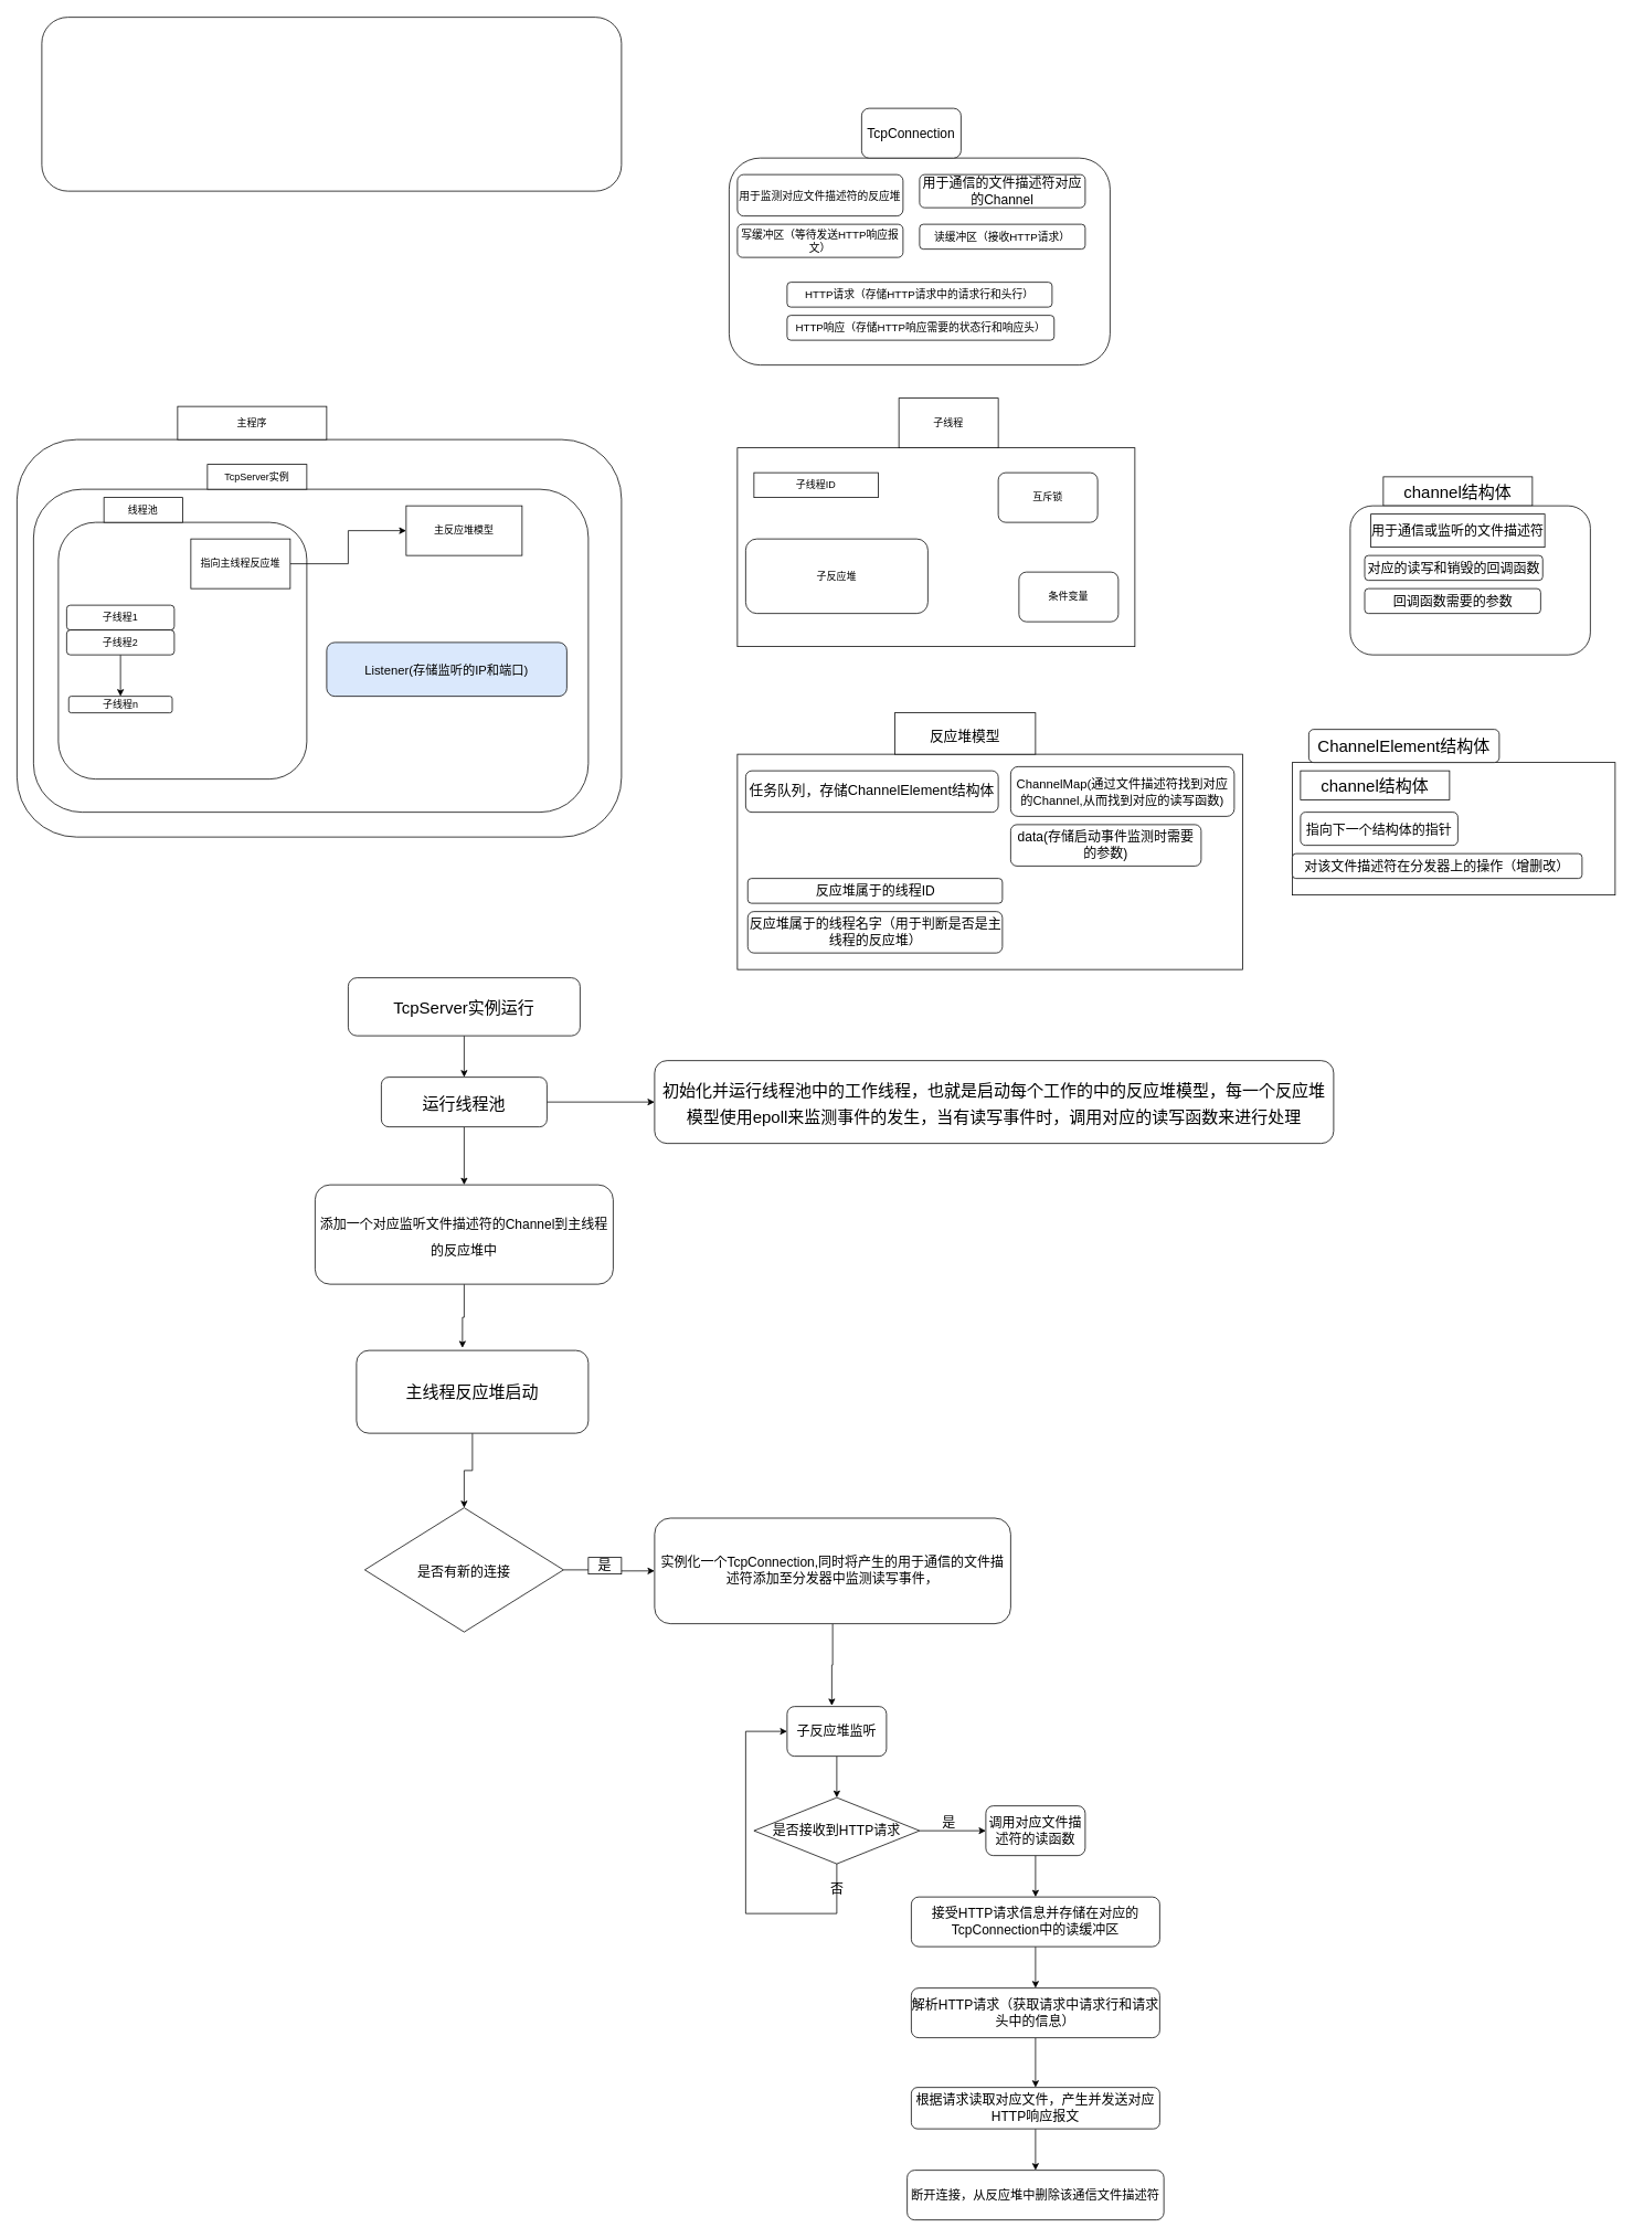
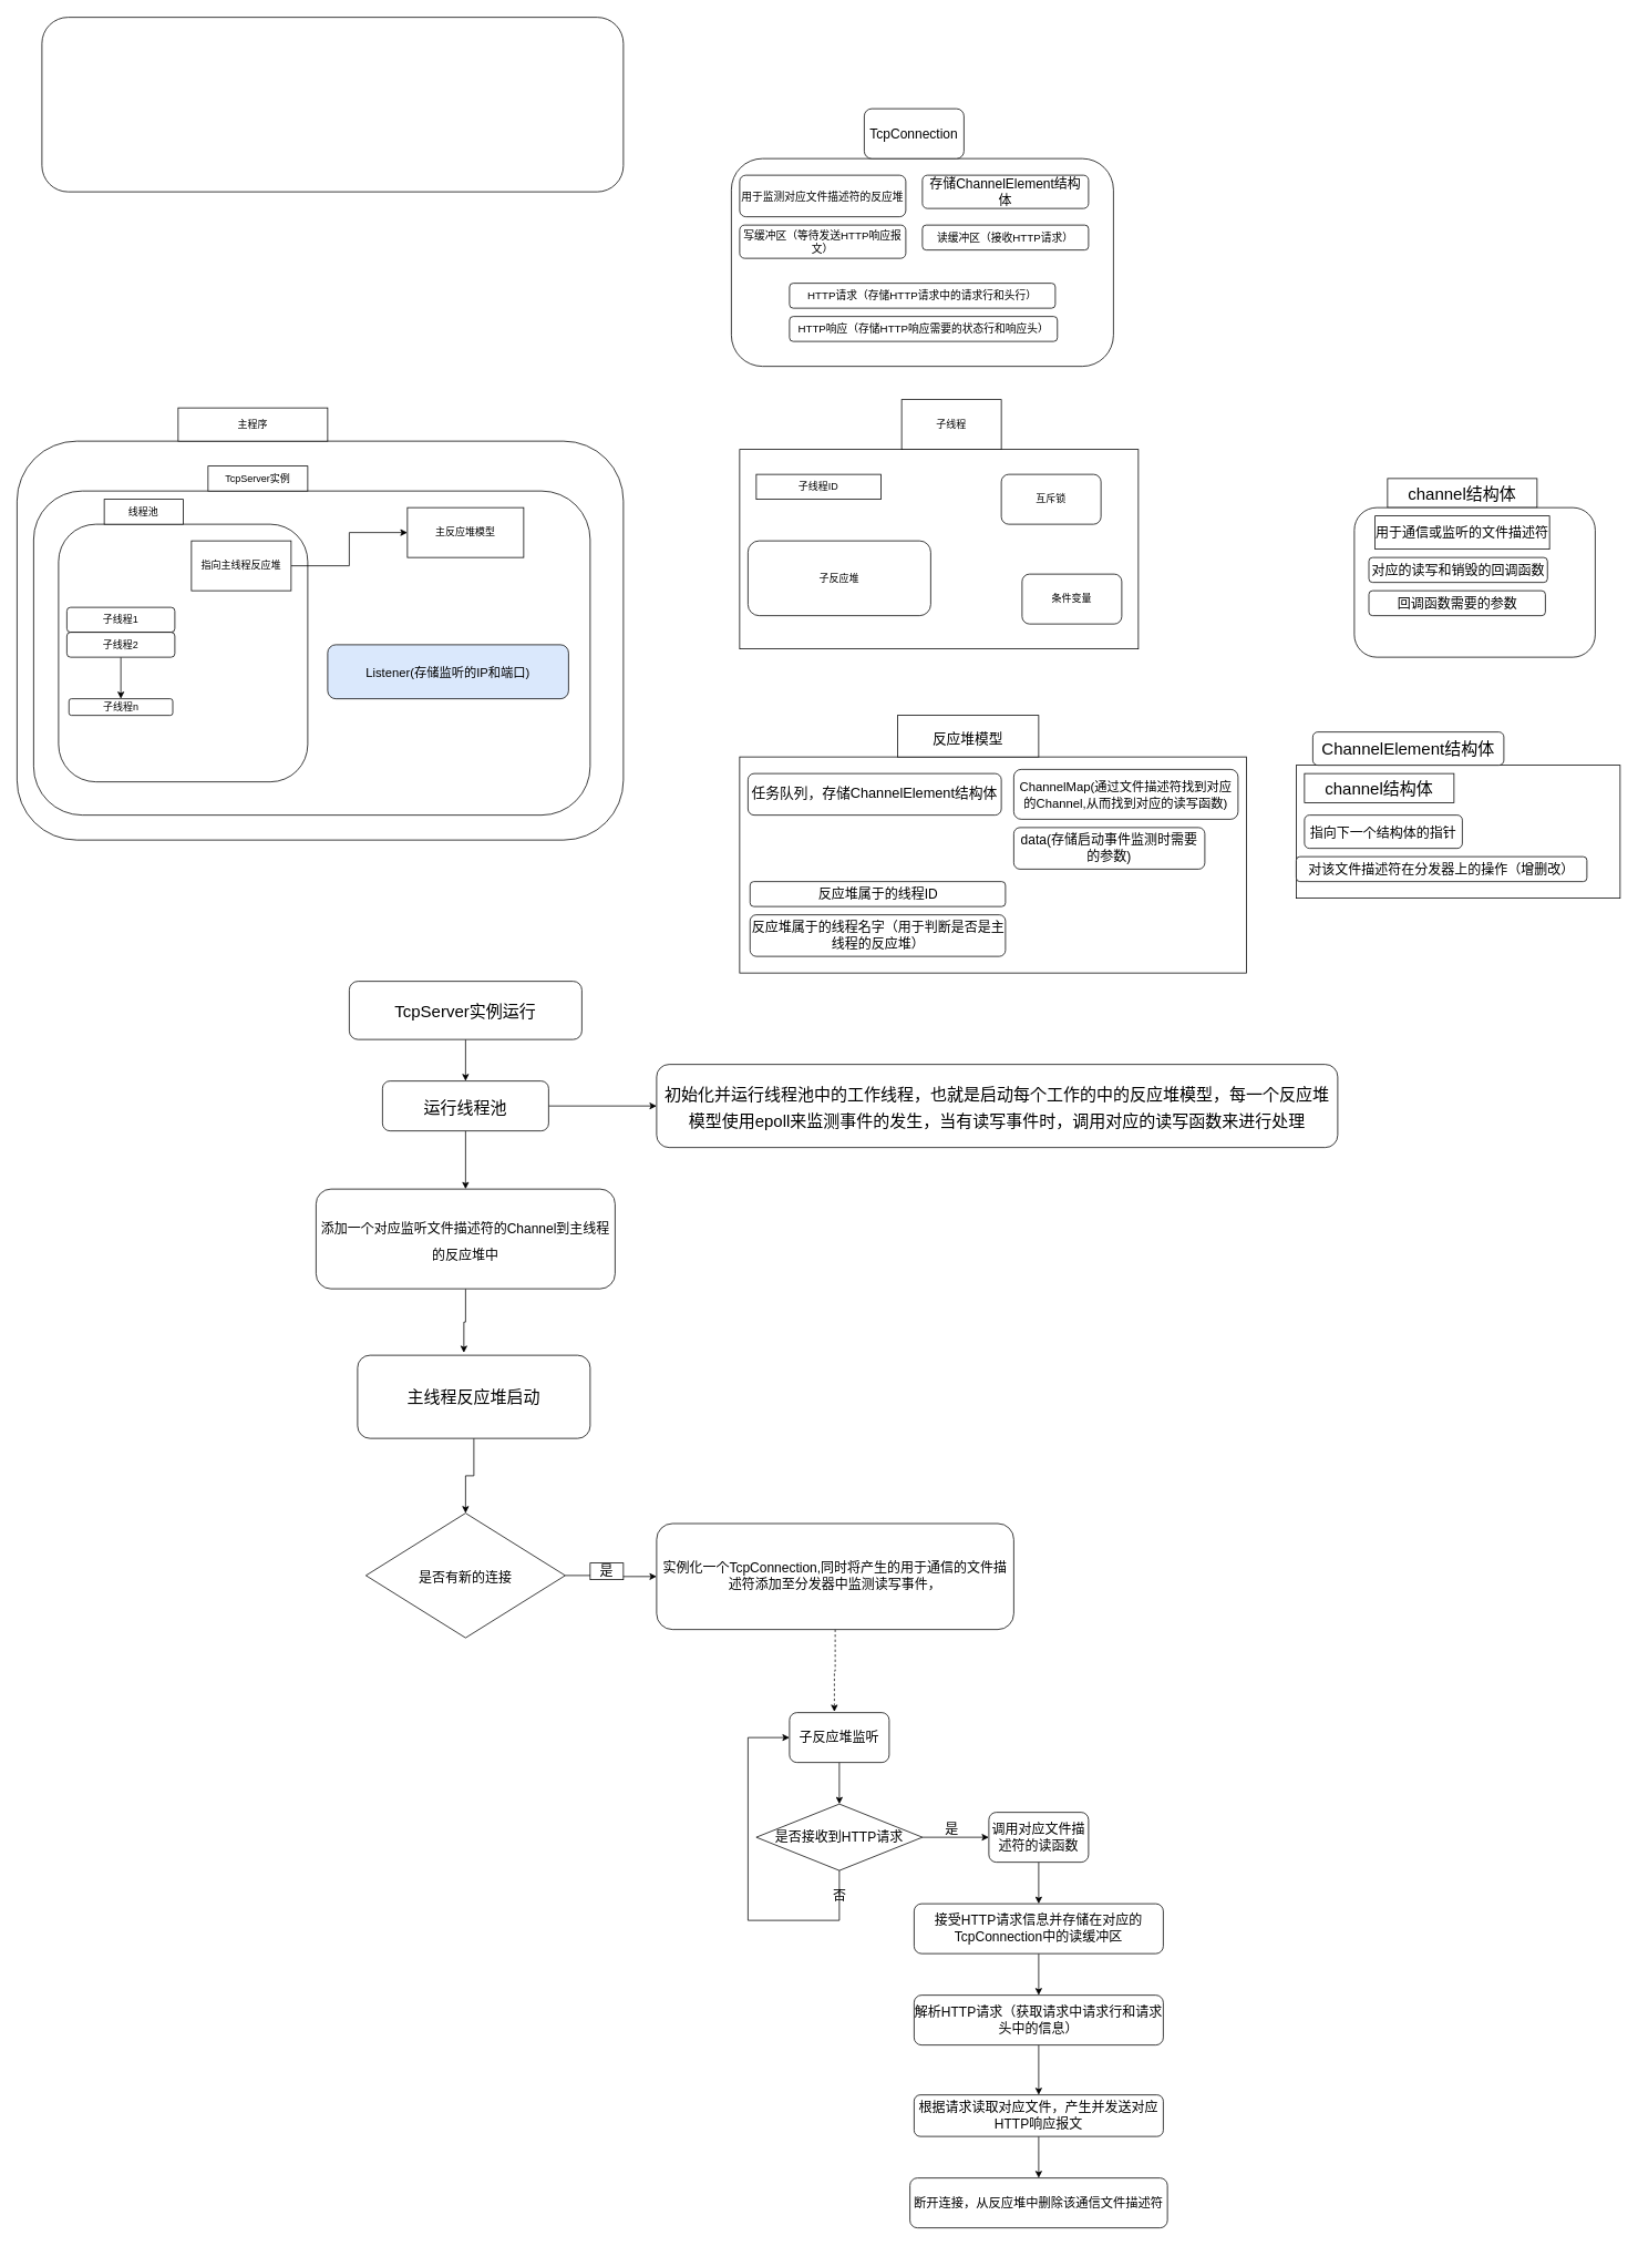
- <mxCell id="71" value="用于通信的文件描述符对应的Channel" style="rounded=1;whiteSpace=wrap;html=1;fontSize=16;" vertex="1" parent="1"><mxGeometry x="1110" y="210" width="200" height="40" as="geometry" /></mxCell>
+ <mxCell id="71" value="存储ChannelElement结构体" style="rounded=1;whiteSpace=wrap;html=1;fontSize=16;" vertex="1" parent="1"><mxGeometry x="1110" y="210" width="200" height="40" as="geometry" /></mxCell>
- <mxCell id="50" style="edgeStyle=orthogonalEdgeStyle;rounded=0;orthogonalLoop=1;jettySize=auto;html=1;exitX=0.5;exitY=1;exitDx=0;exitDy=0;entryX=0.45;entryY=-0.017;entryDx=0;entryDy=0;entryPerimeter=0;fontSize=16;" edge="1" parent="1" source="51" target="54"><mxGeometry relative="1" as="geometry" /></mxCell>
+ <mxCell id="50" style="edgeStyle=orthogonalEdgeStyle;rounded=0;orthogonalLoop=1;jettySize=auto;html=1;exitX=0.5;exitY=1;exitDx=0;exitDy=0;entryX=0.45;entryY=-0.017;entryDx=0;entryDy=0;entryPerimeter=0;fontSize=16;dashed=1;" edge="1" parent="1" source="51" target="54"><mxGeometry relative="1" as="geometry" /></mxCell>
